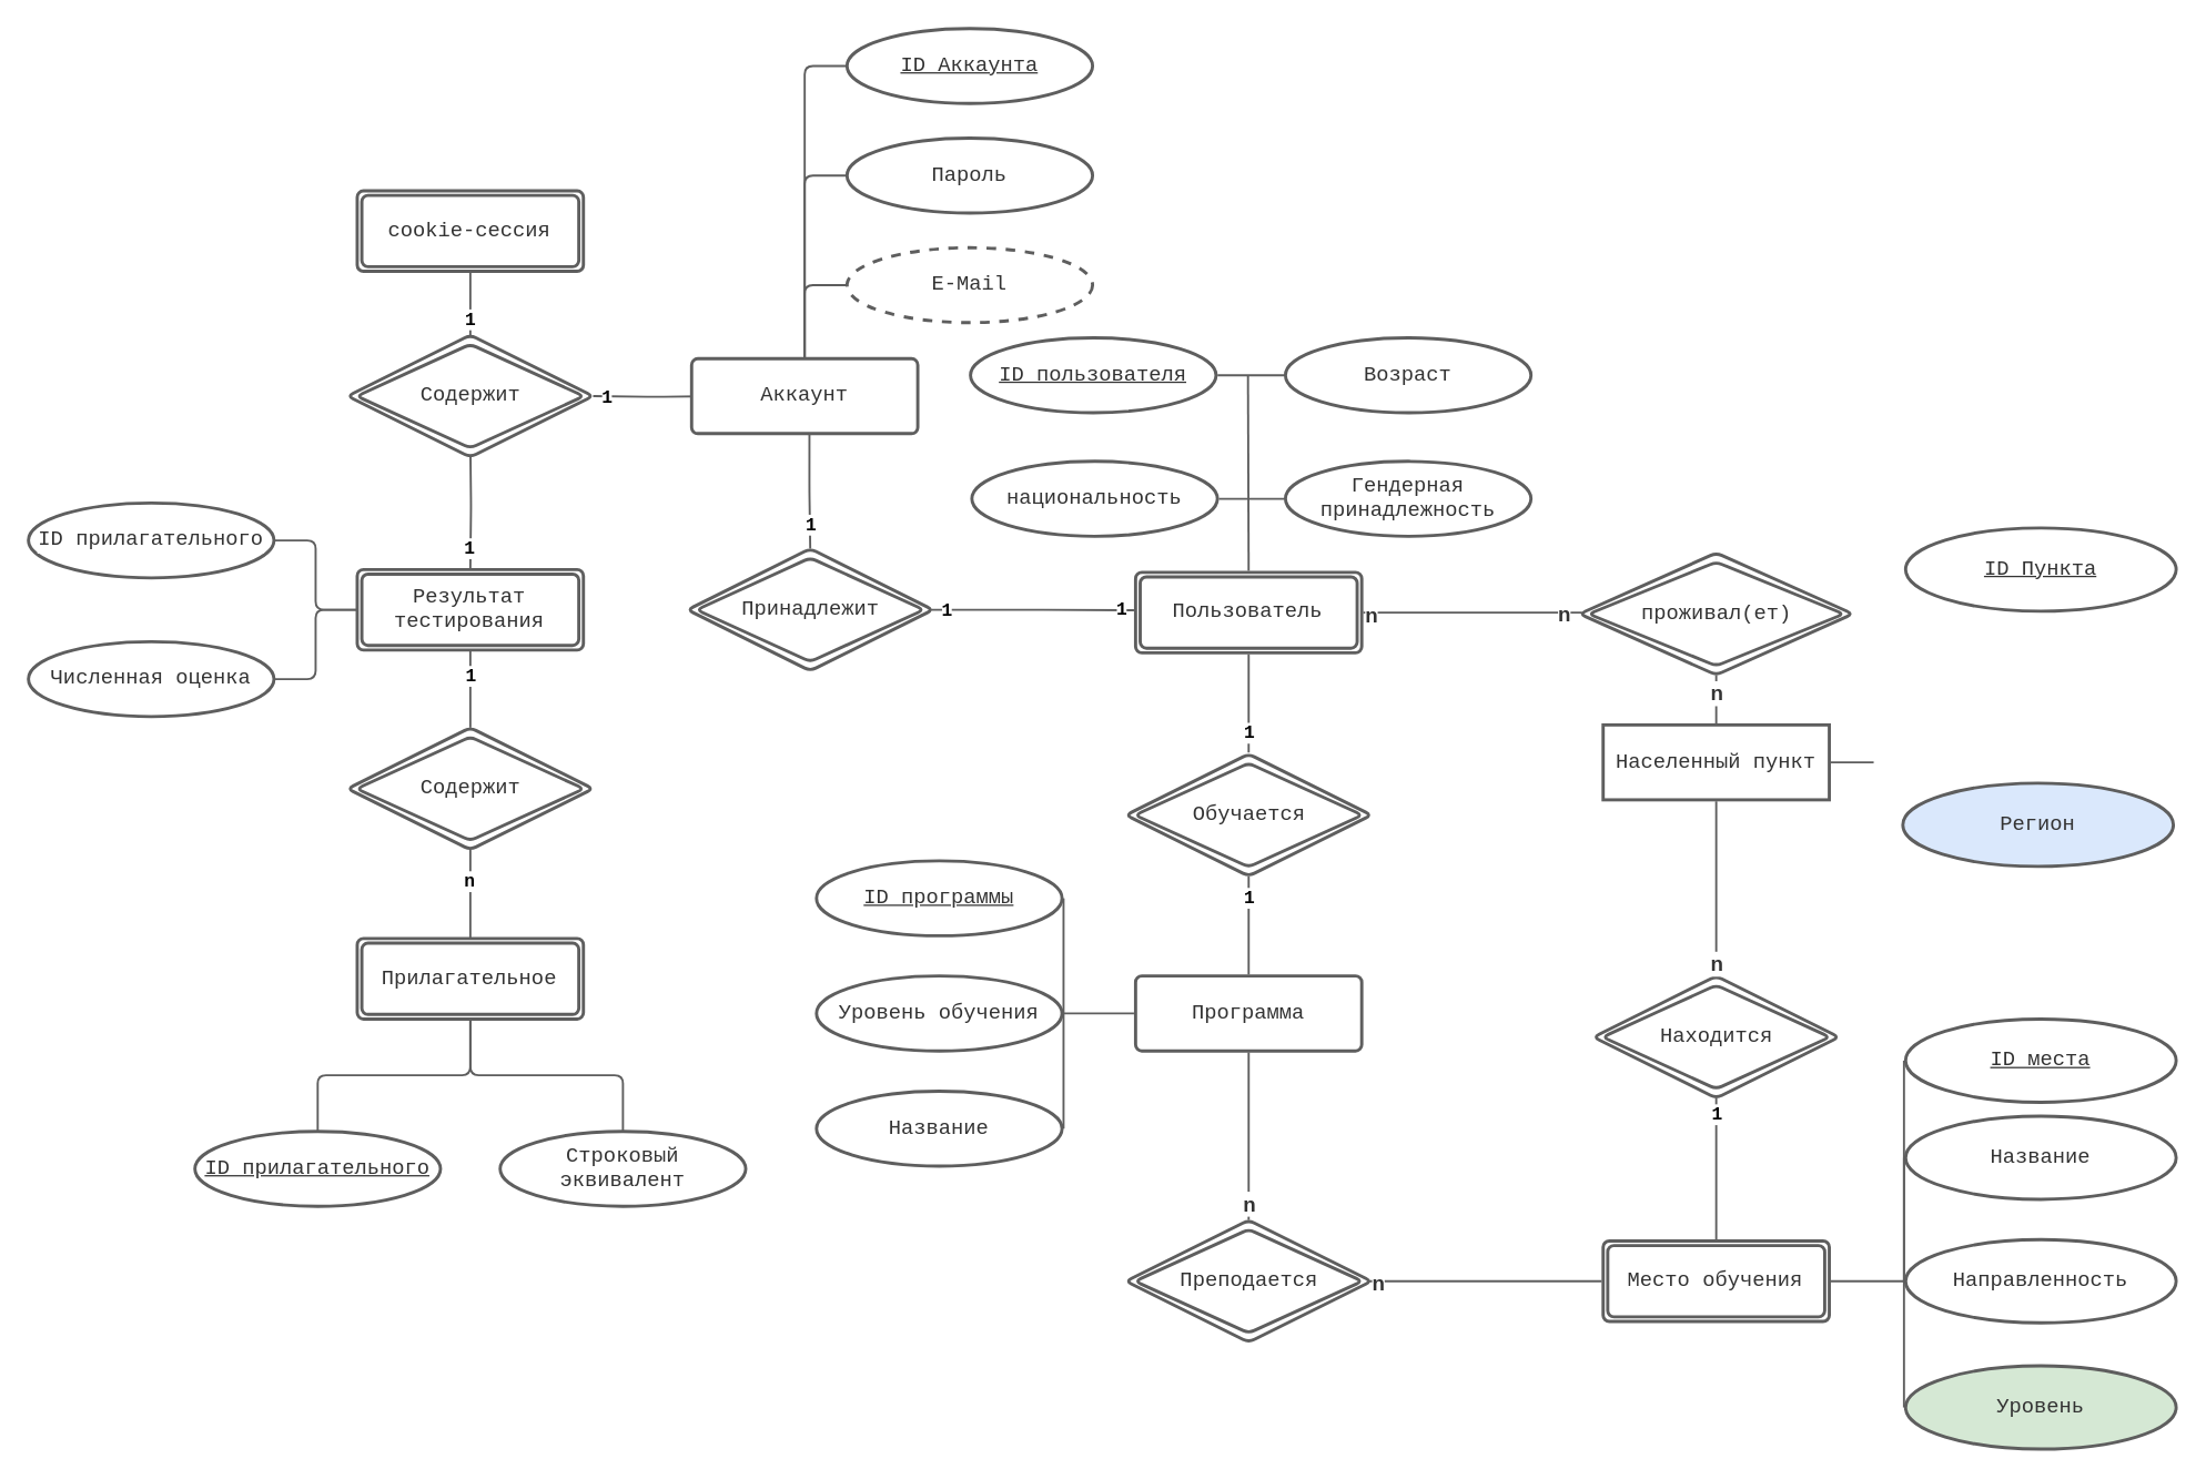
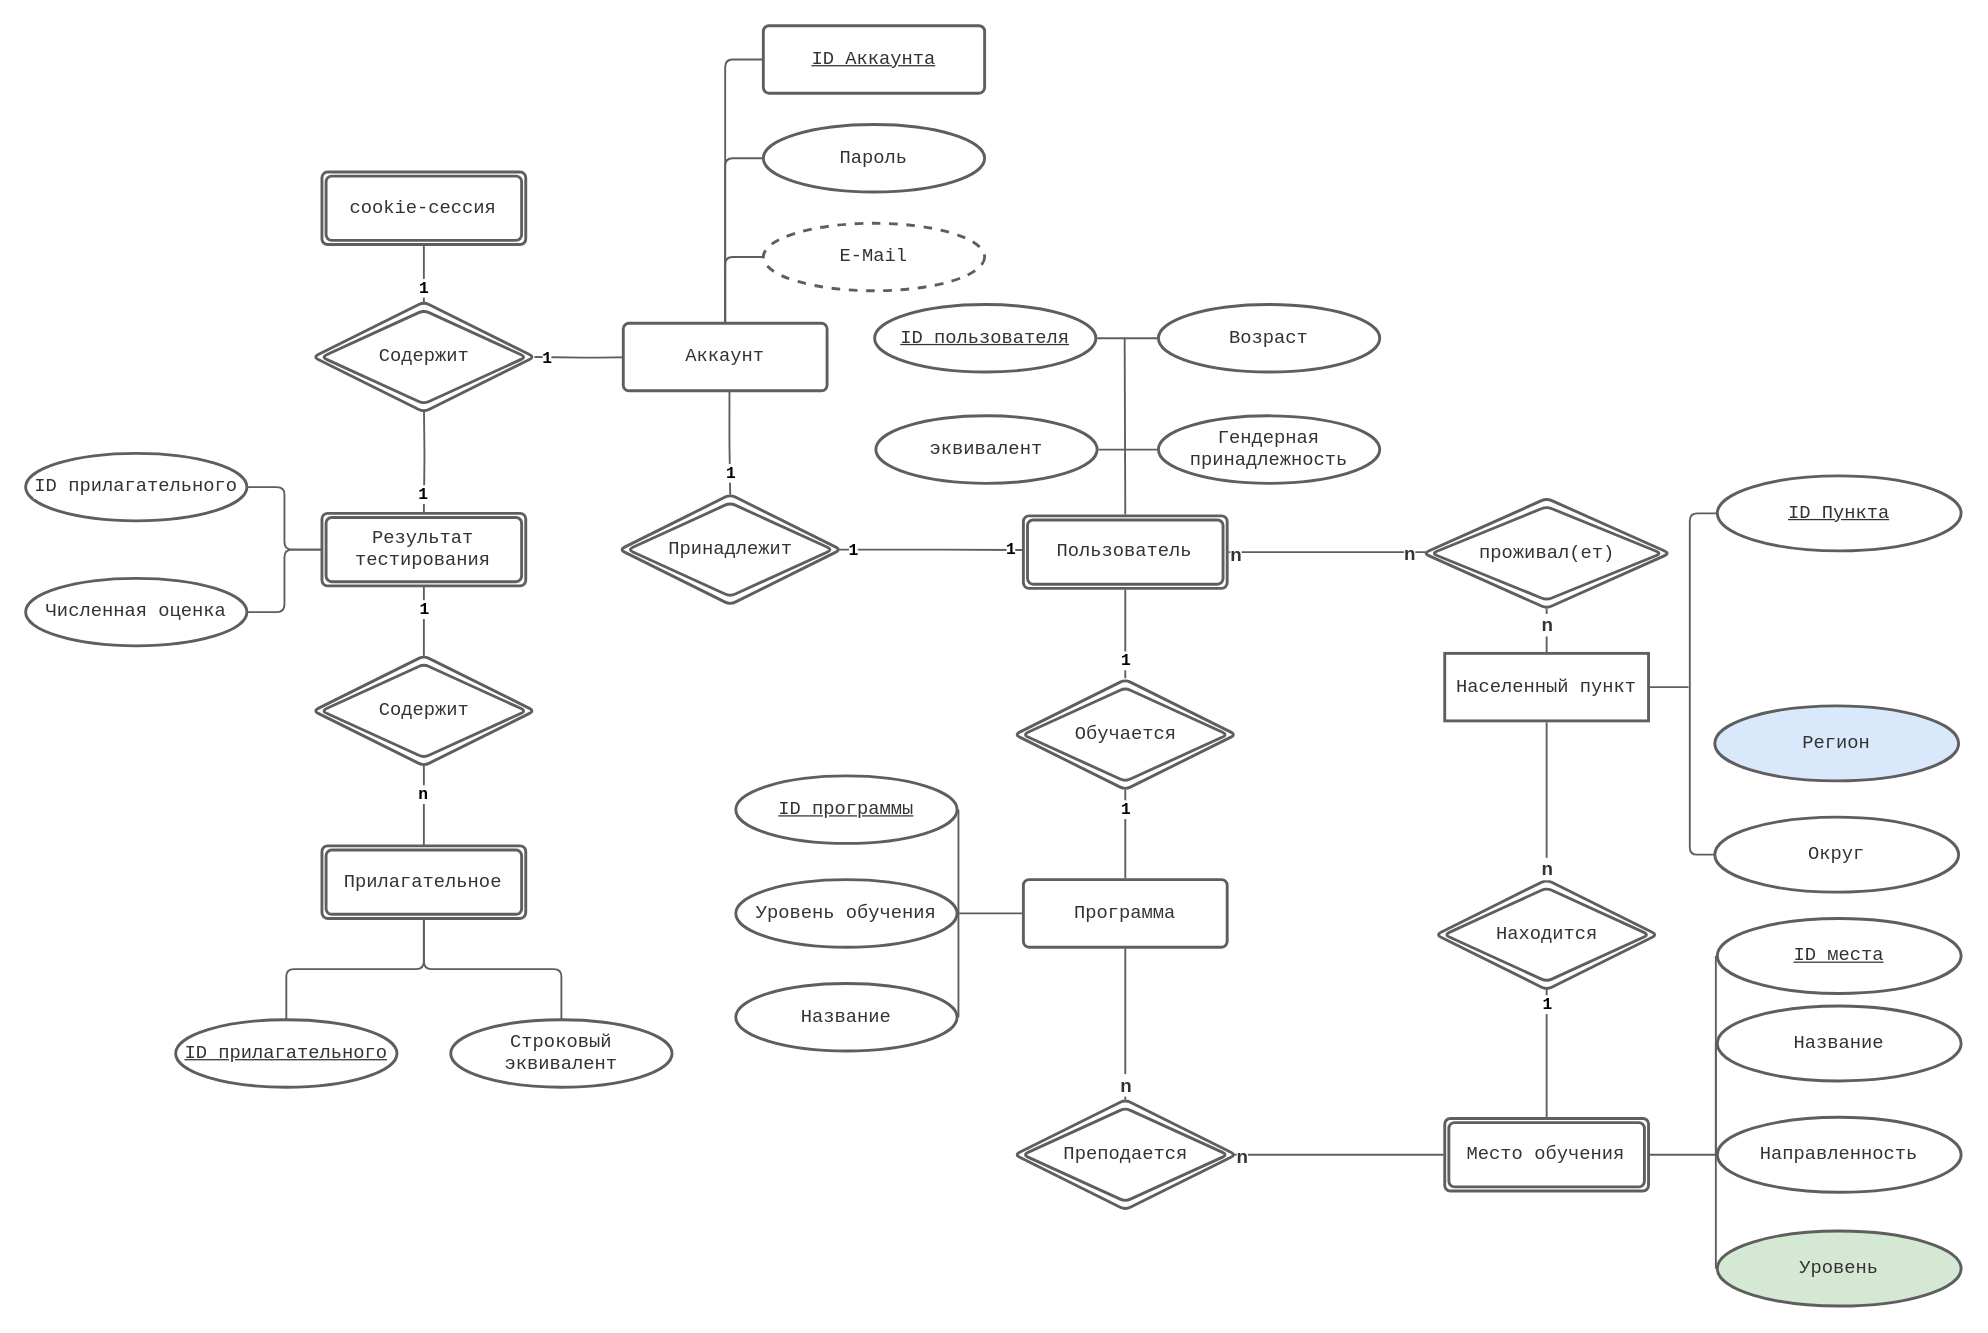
- <mxCell id="22" value="ID Аккаунта" style="html=1;overflow=block;blockSpacing=1;whiteSpace=wrap;ellipse;fontSize=15;fontFamily=Liberation Mono;fontColor=#333333;fontStyle=4;spacing=3.8;strokeColor=#5e5e5e;strokeOpacity=100;rounded=1;absoluteArcSize=1;arcSize=9;strokeWidth=2.3;" parent="1" vertex="1"><mxGeometry x="610" y="20" width="177" height="54" as="geometry" /></mxCell>
+ <mxCell id="22" value="ID Аккаунта" style="html=1;overflow=block;blockSpacing=1;whiteSpace=wrap;fontSize=15;fontFamily=Liberation Mono;fontColor=#333333;fontStyle=4;spacing=3.8;strokeColor=#5e5e5e;strokeOpacity=100;absoluteArcSize=1;arcSize=9;strokeWidth=2.3;rounded=1;" parent="1" vertex="1"><mxGeometry x="610" y="20" width="177" height="54" as="geometry" /></mxCell>
- <mxCell id="28" value="национальность" style="html=1;overflow=block;blockSpacing=1;whiteSpace=wrap;ellipse;fontSize=15;fontFamily=Liberation Mono;fontColor=#333333;spacing=3.8;strokeColor=#5e5e5e;strokeOpacity=100;rounded=1;absoluteArcSize=1;arcSize=9;strokeWidth=2.3;" parent="1" vertex="1"><mxGeometry x="700" y="332" width="177" height="54" as="geometry" /></mxCell>
+ <mxCell id="28" value="эквивалент" style="html=1;overflow=block;blockSpacing=1;whiteSpace=wrap;ellipse;fontSize=15;fontFamily=Liberation Mono;fontColor=#333333;spacing=3.8;strokeColor=#5e5e5e;strokeOpacity=100;rounded=1;absoluteArcSize=1;arcSize=9;strokeWidth=2.3;" parent="1" vertex="1"><mxGeometry x="700" y="332" width="177" height="54" as="geometry" /></mxCell>
+ <mxCell id="19" style="edgeStyle=orthogonalEdgeStyle;rounded=1;orthogonalLoop=1;jettySize=auto;html=1;exitX=0;exitY=0.5;exitDx=0;exitDy=0;entryX=0;entryY=0.5;entryDx=0;entryDy=0;endArrow=none;fontSize=13;strokeColor=#5E5E5E;strokeWidth=1.5;arcSize=12;startArrow=none;" parent="1" source="20" target="30" edge="1"><mxGeometry relative="1" as="geometry" /></mxCell>
+ <mxCell id="30" value="Округ" style="html=1;overflow=block;blockSpacing=1;whiteSpace=wrap;ellipse;fontSize=15;fontFamily=Liberation Mono;fontColor=#333333;spacing=3.8;strokeColor=#5e5e5e;strokeOpacity=100;rounded=1;absoluteArcSize=1;arcSize=9;strokeWidth=2.3;" parent="1" vertex="1"><mxGeometry x="1371" y="653" width="195" height="60" as="geometry" /></mxCell>
